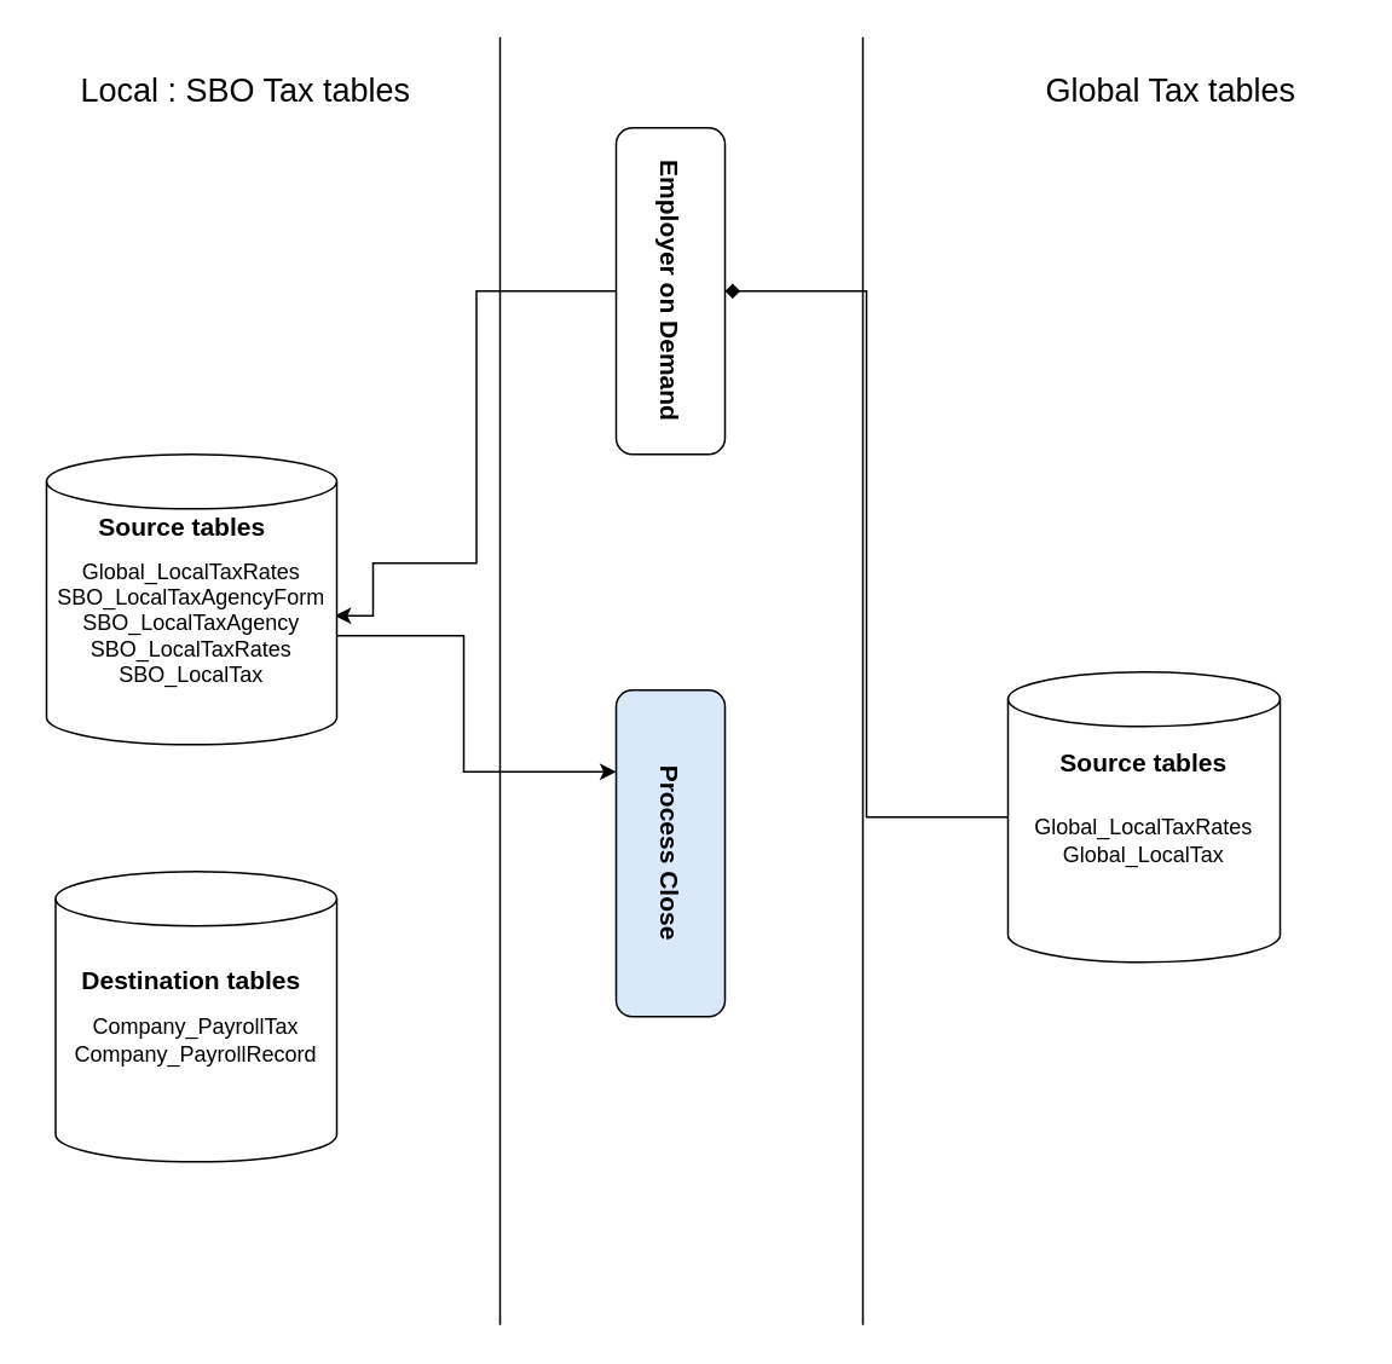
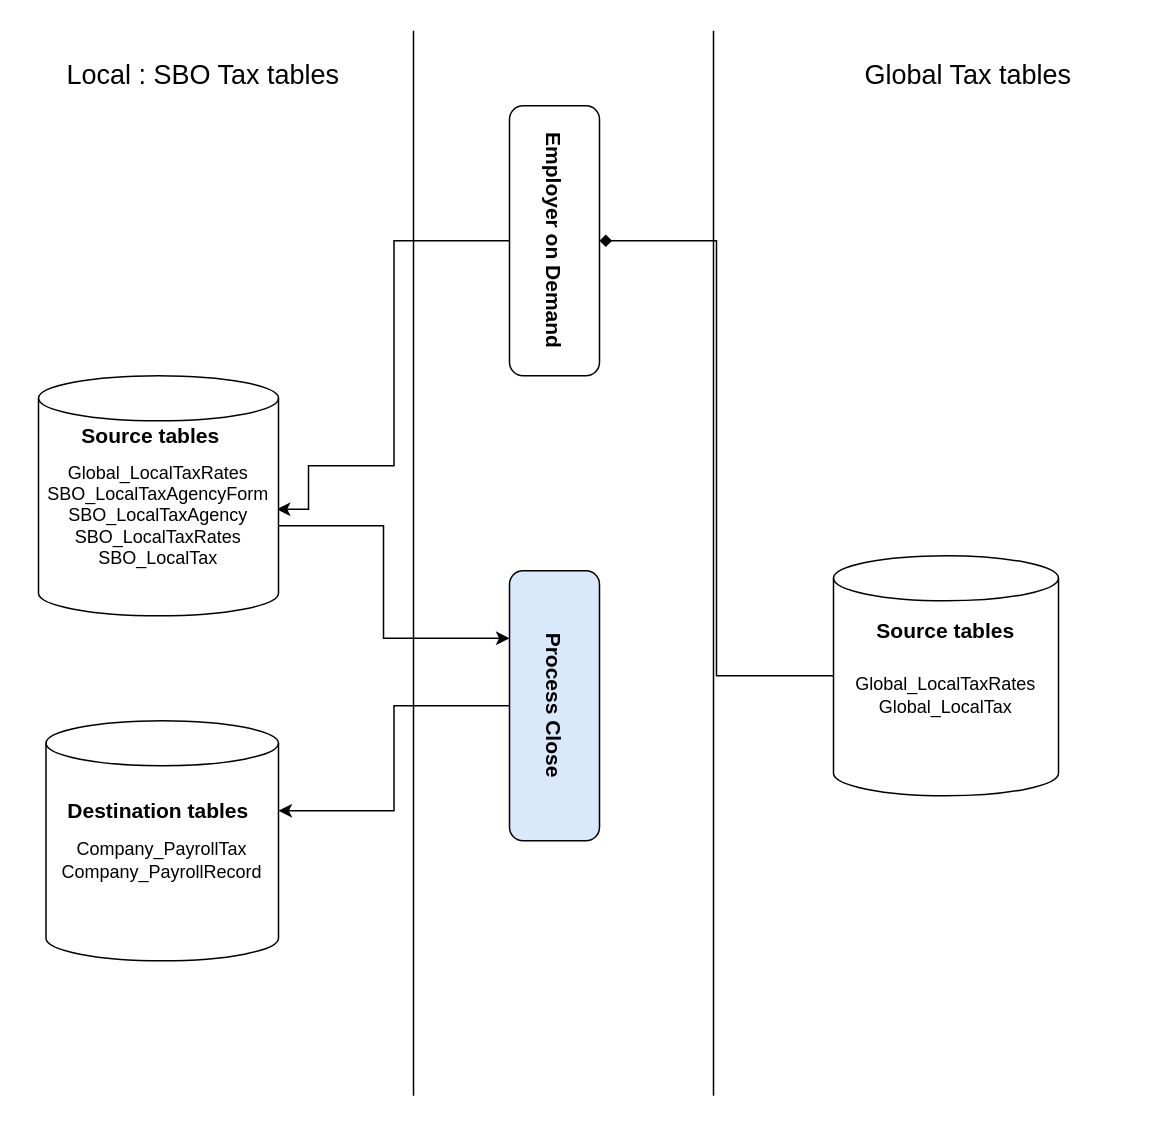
+ <mxCell id="4" style="edgeStyle=orthogonalEdgeStyle;rounded=0;orthogonalLoop=1;jettySize=auto;html=1;" edge="1" parent="1" source="5" target="11"><mxGeometry relative="1" as="geometry" /></mxCell>
